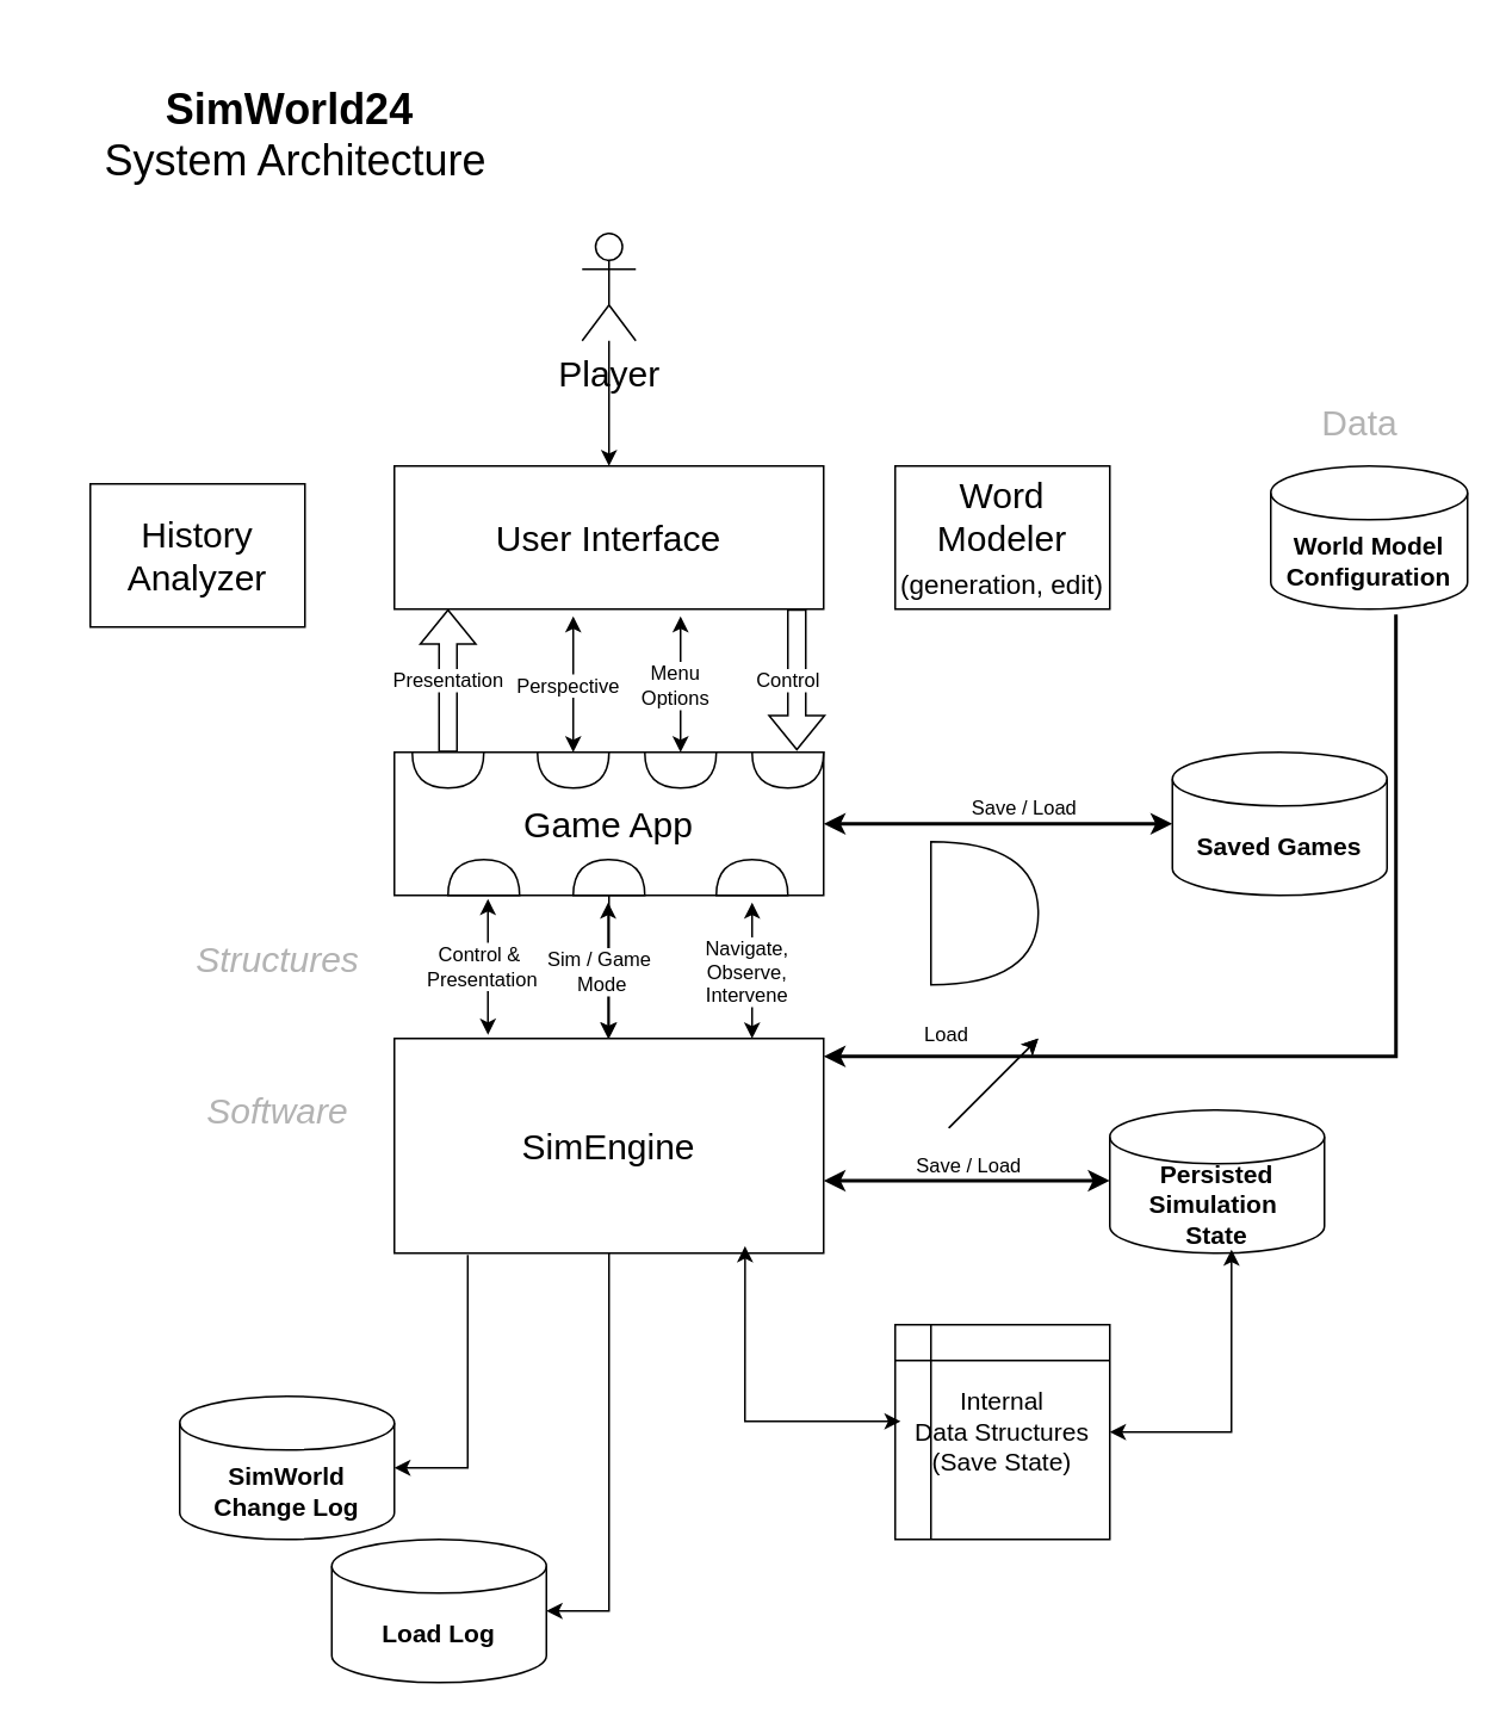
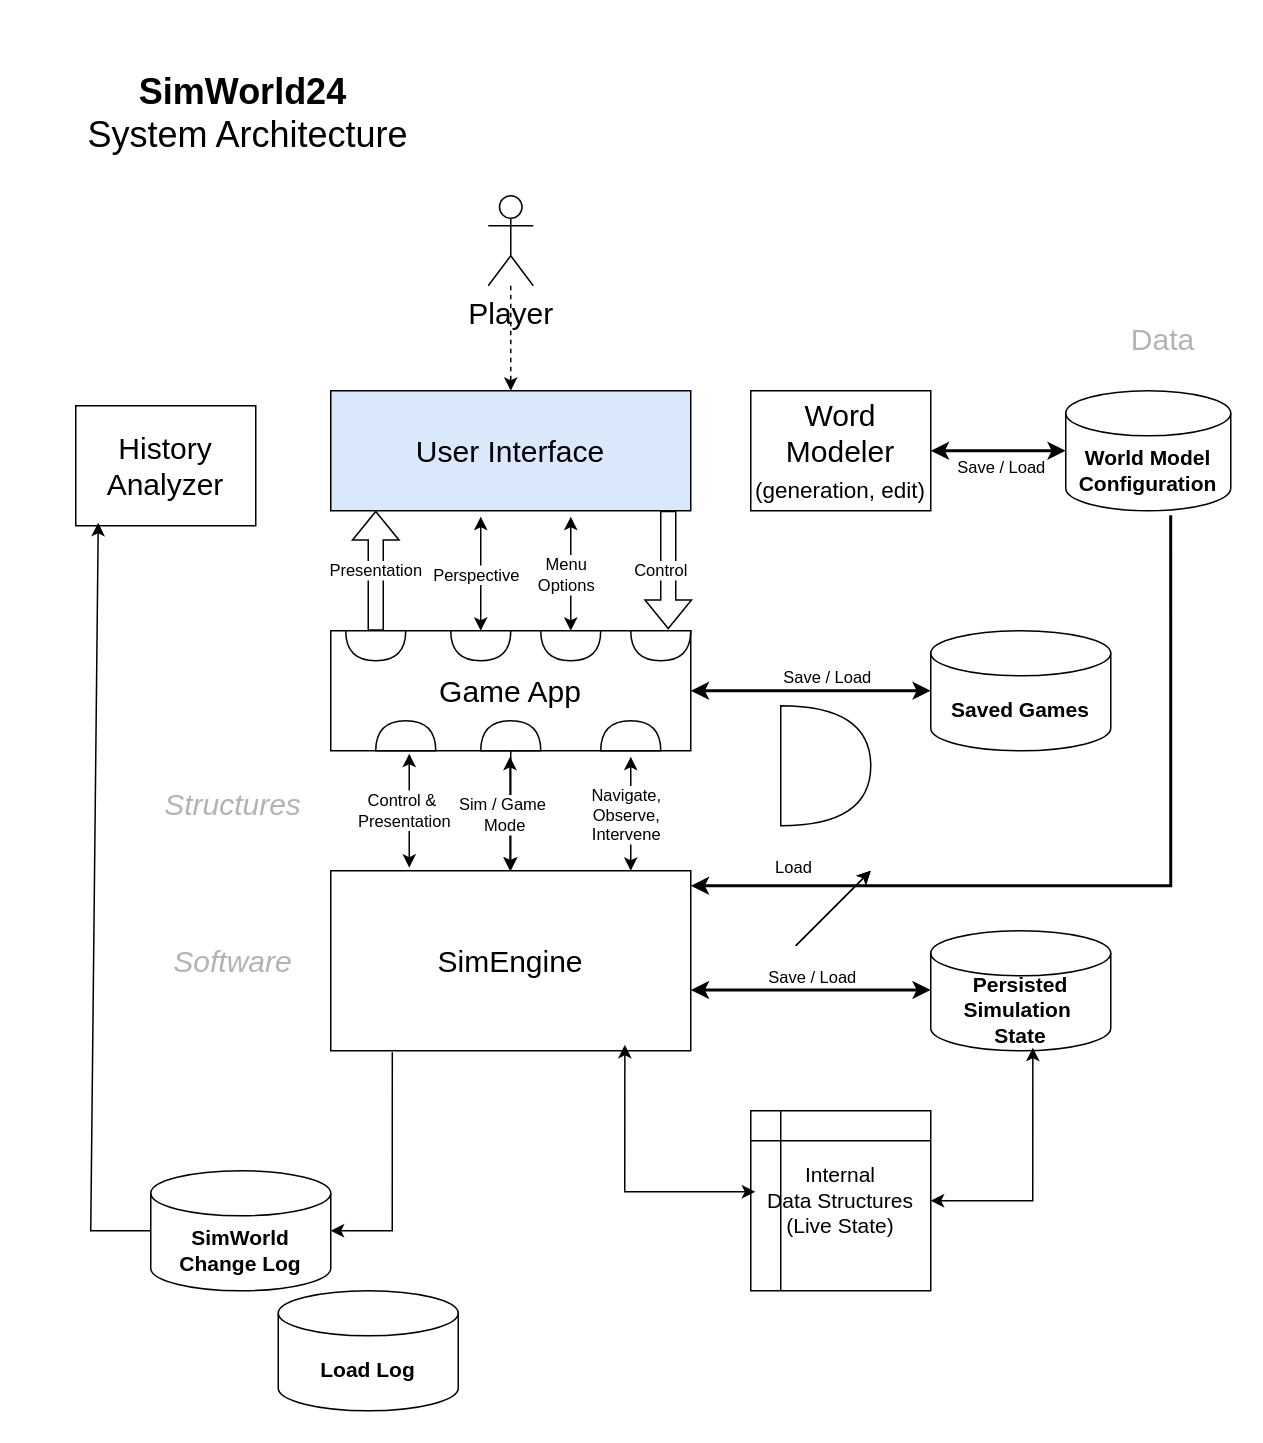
- <mxCell id="4" value="" style="edgeStyle=orthogonalEdgeStyle;rounded=0;orthogonalLoop=1;jettySize=auto;html=1;" edge="1" parent="1" source="5" target="15"><mxGeometry relative="1" as="geometry" /></mxCell>
+ <mxCell id="4" value="" style="edgeStyle=orthogonalEdgeStyle;rounded=0;orthogonalLoop=1;jettySize=auto;html=1;dashed=1;" edge="1" parent="1" source="5" target="15"><mxGeometry relative="1" as="geometry" /></mxCell>
- <mxCell id="13" value="Data" style="text;strokeColor=none;align=center;fillColor=none;html=1;verticalAlign=middle;whiteSpace=wrap;rounded=0;fontSize=20;fontColor=#B3B3B3;" vertex="1" parent="1"><mxGeometry x="730" y="220" width="60" height="30" as="geometry" /></mxCell>
+ <mxCell id="13" value="Data" style="text;strokeColor=none;align=center;fillColor=none;html=1;verticalAlign=middle;whiteSpace=wrap;rounded=0;fontSize=20;fontColor=#B3B3B3;" vertex="1" parent="1"><mxGeometry x="745" y="210" width="60" height="30" as="geometry" /></mxCell>
- <mxCell id="15" value="User Interface" style="rounded=0;whiteSpace=wrap;html=1;fontSize=20;" vertex="1" parent="1"><mxGeometry x="220" y="260" width="240" height="80" as="geometry" /></mxCell>
+ <mxCell id="15" value="User Interface" style="rounded=0;whiteSpace=wrap;html=1;fontSize=20;fillColor=#dae8fc;" vertex="1" parent="1"><mxGeometry x="220" y="260" width="240" height="80" as="geometry" /></mxCell>
+ <mxCell id="22" value="" style="endArrow=classic;startArrow=classic;html=1;rounded=0;entryX=0;entryY=0.5;entryDx=0;entryDy=0;entryPerimeter=0;exitX=1;exitY=0.5;exitDx=0;exitDy=0;strokeWidth=2;" edge="1" parent="1" source="20" target="19"><mxGeometry width="50" height="50" relative="1" as="geometry"><mxPoint x="530" y="450" as="sourcePoint" /><mxPoint x="580" y="400" as="targetPoint" /></mxGeometry></mxCell>
+ <mxCell id="23" value="Save / Load" style="edgeLabel;html=1;align=center;verticalAlign=middle;resizable=0;points=[];" vertex="1" connectable="0" parent="22"><mxGeometry x="0.225" y="-3" relative="1" as="geometry"><mxPoint x="-9" y="7" as="offset" /></mxGeometry></mxCell>
- <mxCell id="12" value="Saved Games" style="shape=cylinder3;whiteSpace=wrap;html=1;boundedLbl=1;backgroundOutline=1;size=15;fontStyle=1;fontSize=14;" vertex="1" parent="1"><mxGeometry x="655" y="420" width="120" height="80" as="geometry" /></mxCell>
+ <mxCell id="12" value="Saved Games" style="shape=cylinder3;whiteSpace=wrap;html=1;boundedLbl=1;backgroundOutline=1;size=15;fontStyle=1;fontSize=14;" vertex="1" parent="1"><mxGeometry x="620" y="420" width="120" height="80" as="geometry" /></mxCell>
+ <mxCell id="47" value="" style="endArrow=classic;html=1;rounded=0;exitX=0;exitY=0.5;exitDx=0;exitDy=0;exitPerimeter=0;entryX=0.125;entryY=0.975;entryDx=0;entryDy=0;entryPerimeter=0;" edge="1" parent="1" source="11" target="44"><mxGeometry width="50" height="50" relative="1" as="geometry"><mxPoint x="301" y="714" as="sourcePoint" /><mxPoint x="230" y="940" as="targetPoint" /><Array as="points"><mxPoint x="60" y="820" /></Array></mxGeometry></mxCell>
- <mxCell id="21" value="Software" style="text;strokeColor=none;align=center;fillColor=none;html=1;verticalAlign=middle;whiteSpace=wrap;rounded=0;fontSize=20;fontColor=#B3B3B3;fontStyle=2" vertex="1" parent="1"><mxGeometry x="125" y="605" width="60" height="30" as="geometry" /></mxCell>
+ <mxCell id="21" value="Software" style="text;strokeColor=none;align=center;fillColor=none;html=1;verticalAlign=middle;whiteSpace=wrap;rounded=0;fontSize=20;fontColor=#B3B3B3;fontStyle=2" vertex="1" parent="1"><mxGeometry x="125" y="625" width="60" height="30" as="geometry" /></mxCell>
- <mxCell id="43" value="Internal&lt;div style=&quot;font-size: 14px;&quot;&gt;Data Structures&lt;/div&gt;&lt;div style=&quot;font-size: 14px;&quot;&gt;(Save State)&lt;/div&gt;" style="shape=internalStorage;whiteSpace=wrap;html=1;backgroundOutline=1;fontSize=14;" vertex="1" parent="1"><mxGeometry x="500" y="740" width="120" height="120" as="geometry" /></mxCell>
+ <mxCell id="43" value="Internal&lt;div style=&quot;font-size: 14px;&quot;&gt;Data Structures&lt;/div&gt;&lt;div style=&quot;font-size: 14px;&quot;&gt;(Live State)&lt;/div&gt;" style="shape=internalStorage;whiteSpace=wrap;html=1;backgroundOutline=1;fontSize=14;" vertex="1" parent="1"><mxGeometry x="500" y="740" width="120" height="120" as="geometry" /></mxCell>
- <mxCell id="42" value="" style="endArrow=classic;html=1;rounded=0;exitX=0.5;exitY=1;exitDx=0;exitDy=0;entryX=1;entryY=0.5;entryDx=0;entryDy=0;entryPerimeter=0;" edge="1" parent="1" source="3" target="38"><mxGeometry width="50" height="50" relative="1" as="geometry"><mxPoint x="271" y="711" as="sourcePoint" /><mxPoint x="230" y="830" as="targetPoint" /><Array as="points"><mxPoint x="340" y="900" /></Array></mxGeometry></mxCell>
